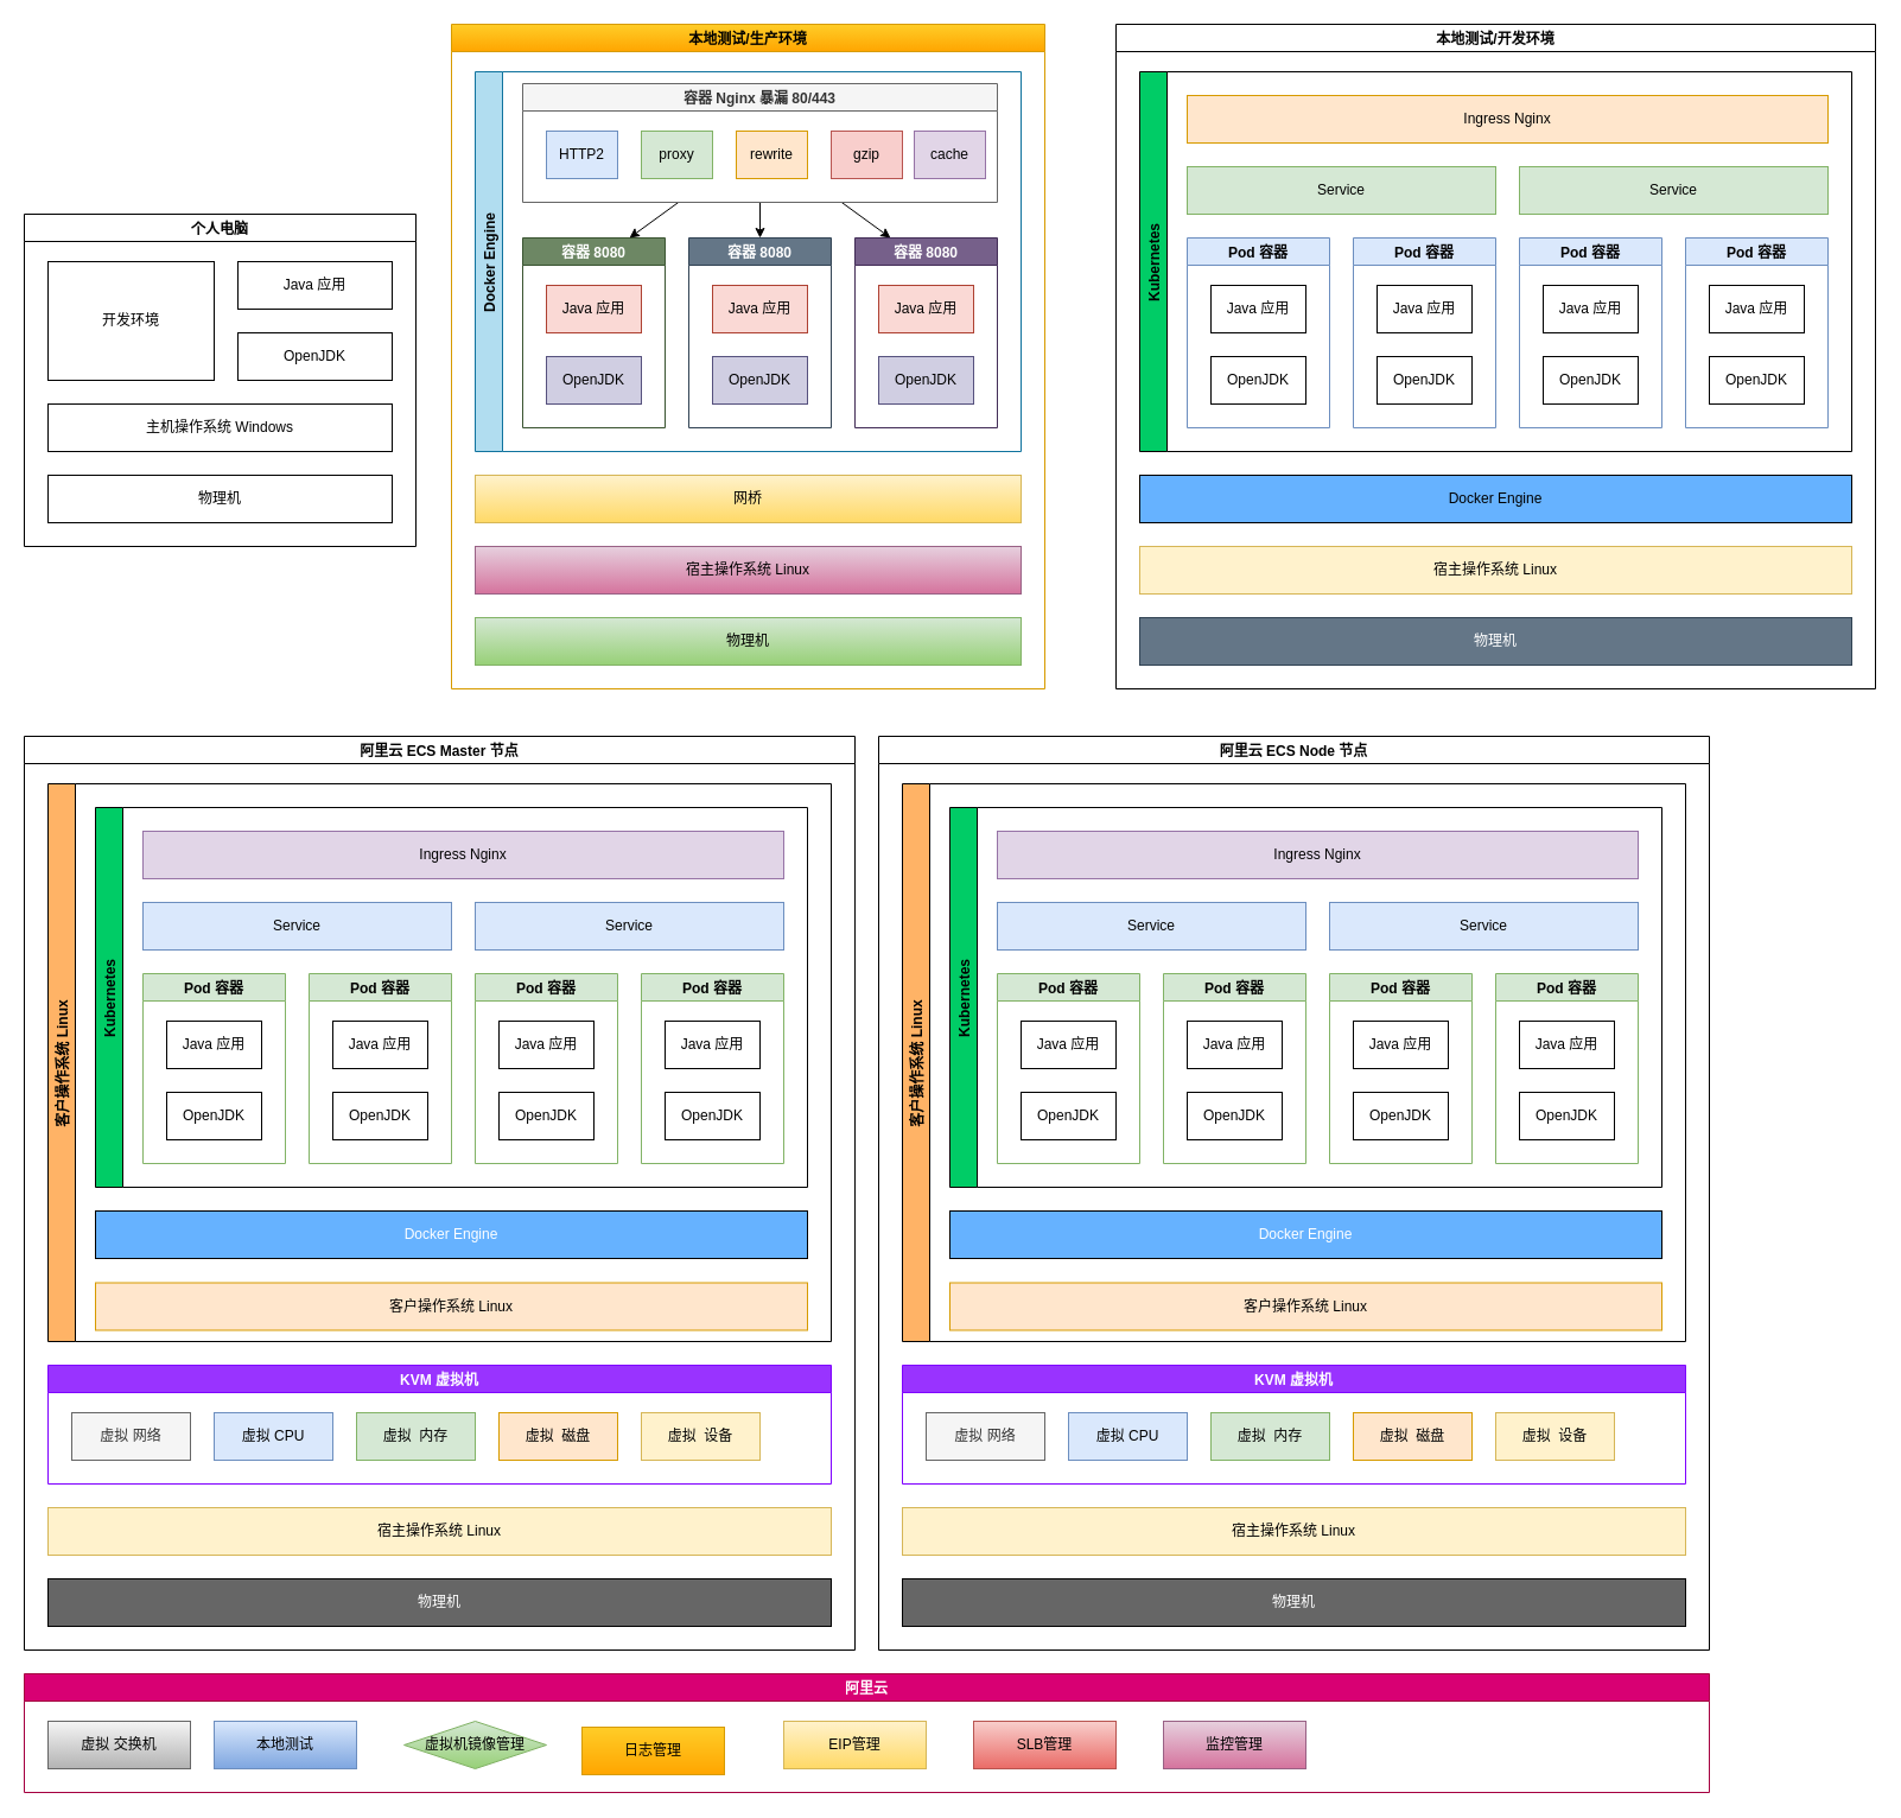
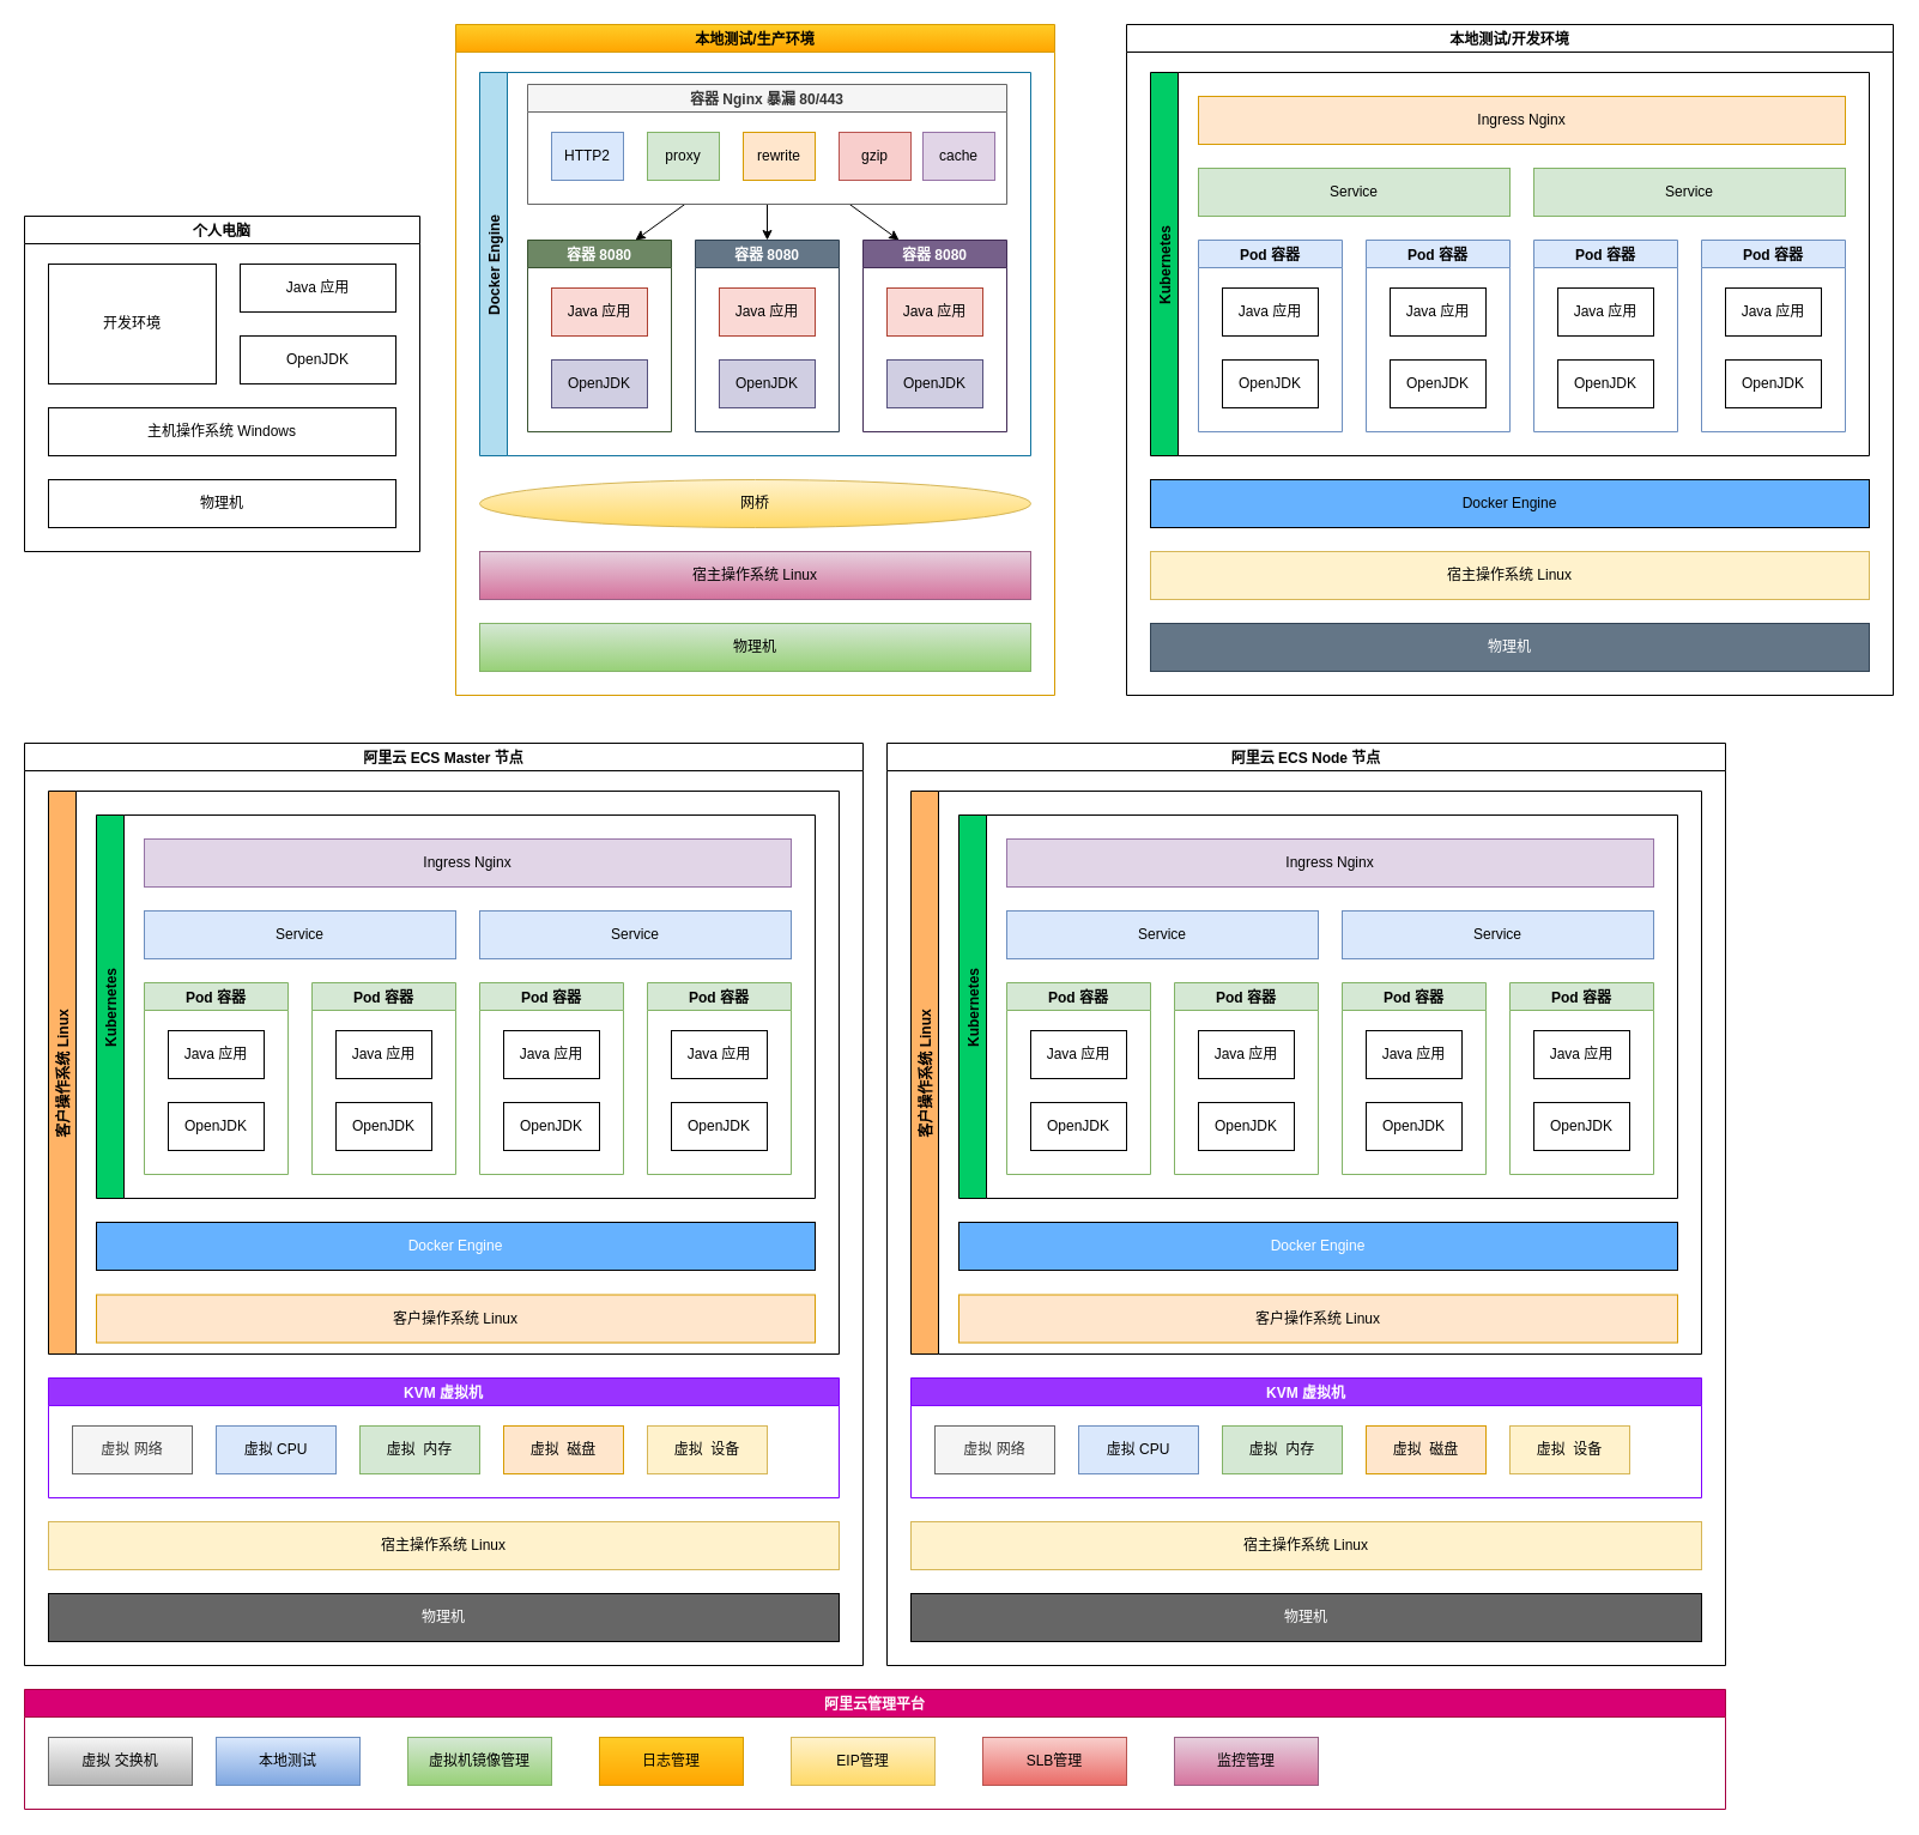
- <mxCell id="39" value="网桥" style="rounded=0;whiteSpace=wrap;html=1;fillColor=#fff2cc;gradientColor=#ffd966;strokeColor=#d6b656;" parent="36" vertex="1"><mxGeometry x="20" y="380" width="460" height="40" as="geometry" /></mxCell>
+ <mxCell id="39" value="网桥" style="ellipse;whiteSpace=wrap;html=1;fillColor=#fff2cc;gradientColor=#ffd966;strokeColor=#d6b656;" parent="36" vertex="1"><mxGeometry x="20" y="380" width="460" height="40" as="geometry" /></mxCell>
- <mxCell id="59" value="阿里云" style="swimlane;fillColor=#d80073;fontColor=#ffffff;strokeColor=#A50040;" parent="1" vertex="1"><mxGeometry x="20" y="1410" width="1420" height="100" as="geometry" /></mxCell>
+ <mxCell id="59" value="阿里云管理平台" style="swimlane;fillColor=#d80073;fontColor=#ffffff;strokeColor=#A50040;" parent="1" vertex="1"><mxGeometry x="20" y="1410" width="1420" height="100" as="geometry" /></mxCell>
- <mxCell id="62" value="虚拟机镜像管理" style="rhombus;whiteSpace=wrap;html=1;fillColor=#d5e8d4;gradientColor=#97d077;strokeColor=#82b366;" parent="59" vertex="1"><mxGeometry x="320" y="40" width="120" height="40" as="geometry" /></mxCell>
+ <mxCell id="62" value="虚拟机镜像管理" style="rounded=0;whiteSpace=wrap;html=1;fillColor=#d5e8d4;gradientColor=#97d077;strokeColor=#82b366;" parent="59" vertex="1"><mxGeometry x="320" y="40" width="120" height="40" as="geometry" /></mxCell>
- <mxCell id="63" value="日志管理" style="rounded=0;whiteSpace=wrap;html=1;fillColor=#ffcd28;gradientColor=#ffa500;strokeColor=#d79b00;" parent="59" vertex="1"><mxGeometry x="470" y="45" width="120" height="40" as="geometry" /></mxCell>
+ <mxCell id="63" value="日志管理" style="rounded=0;whiteSpace=wrap;html=1;fillColor=#ffcd28;gradientColor=#ffa500;strokeColor=#d79b00;" parent="59" vertex="1"><mxGeometry x="480" y="40" width="120" height="40" as="geometry" /></mxCell>
